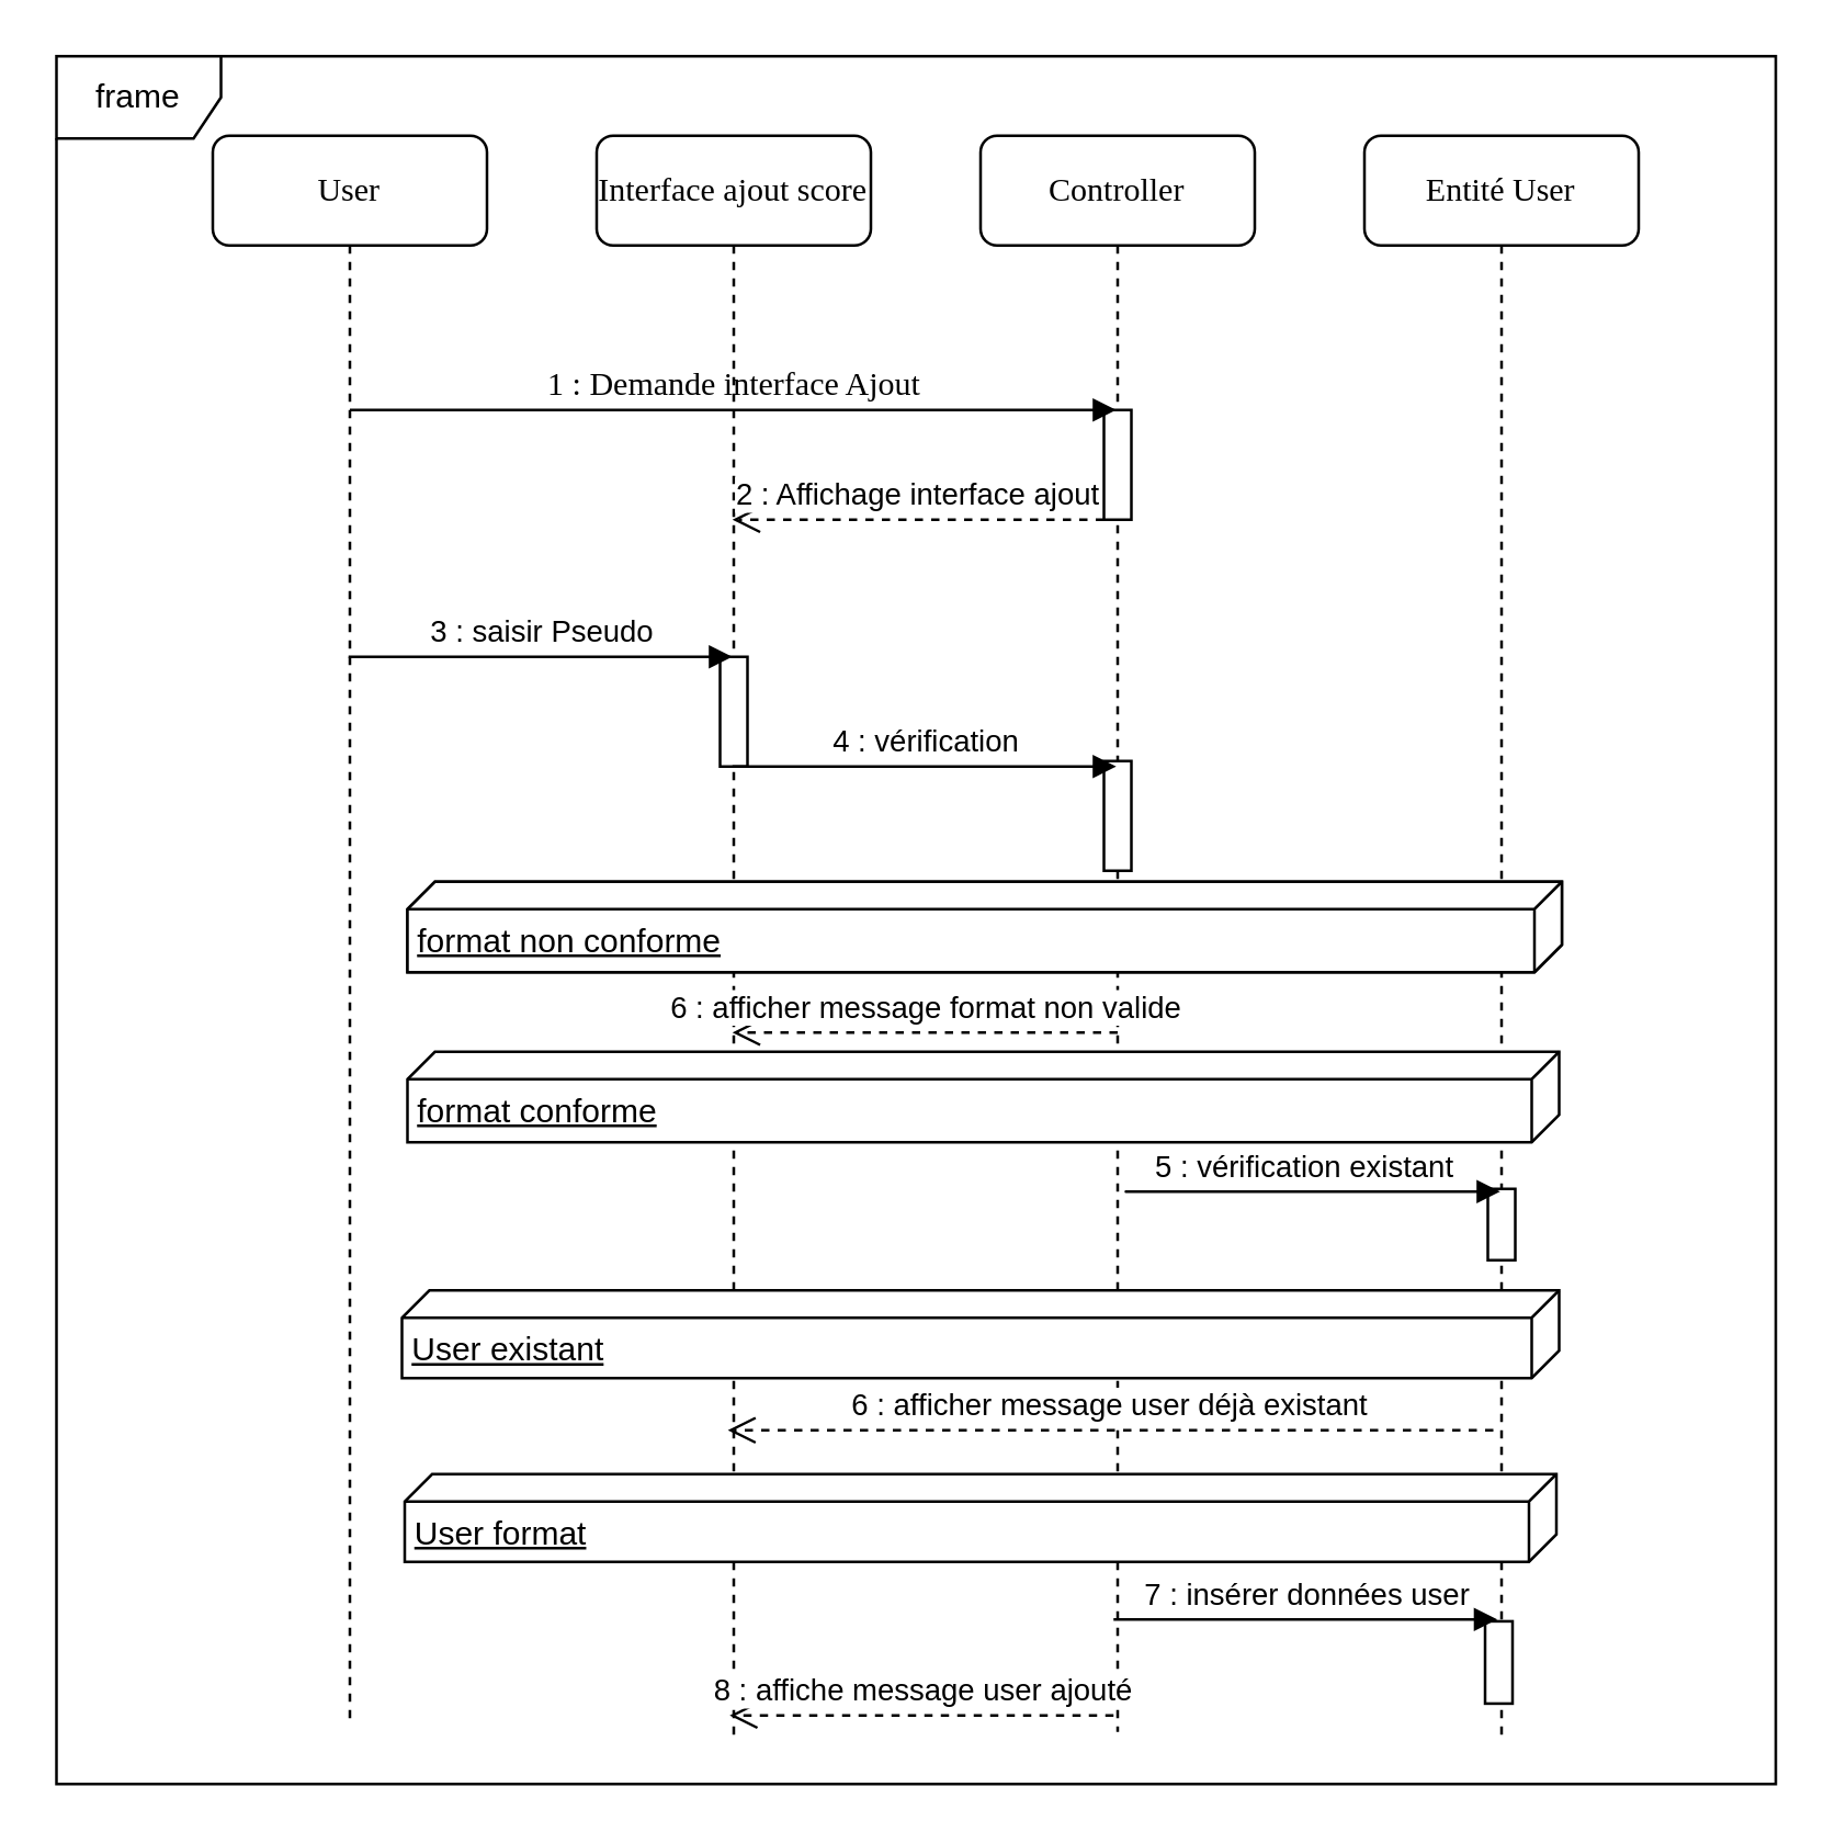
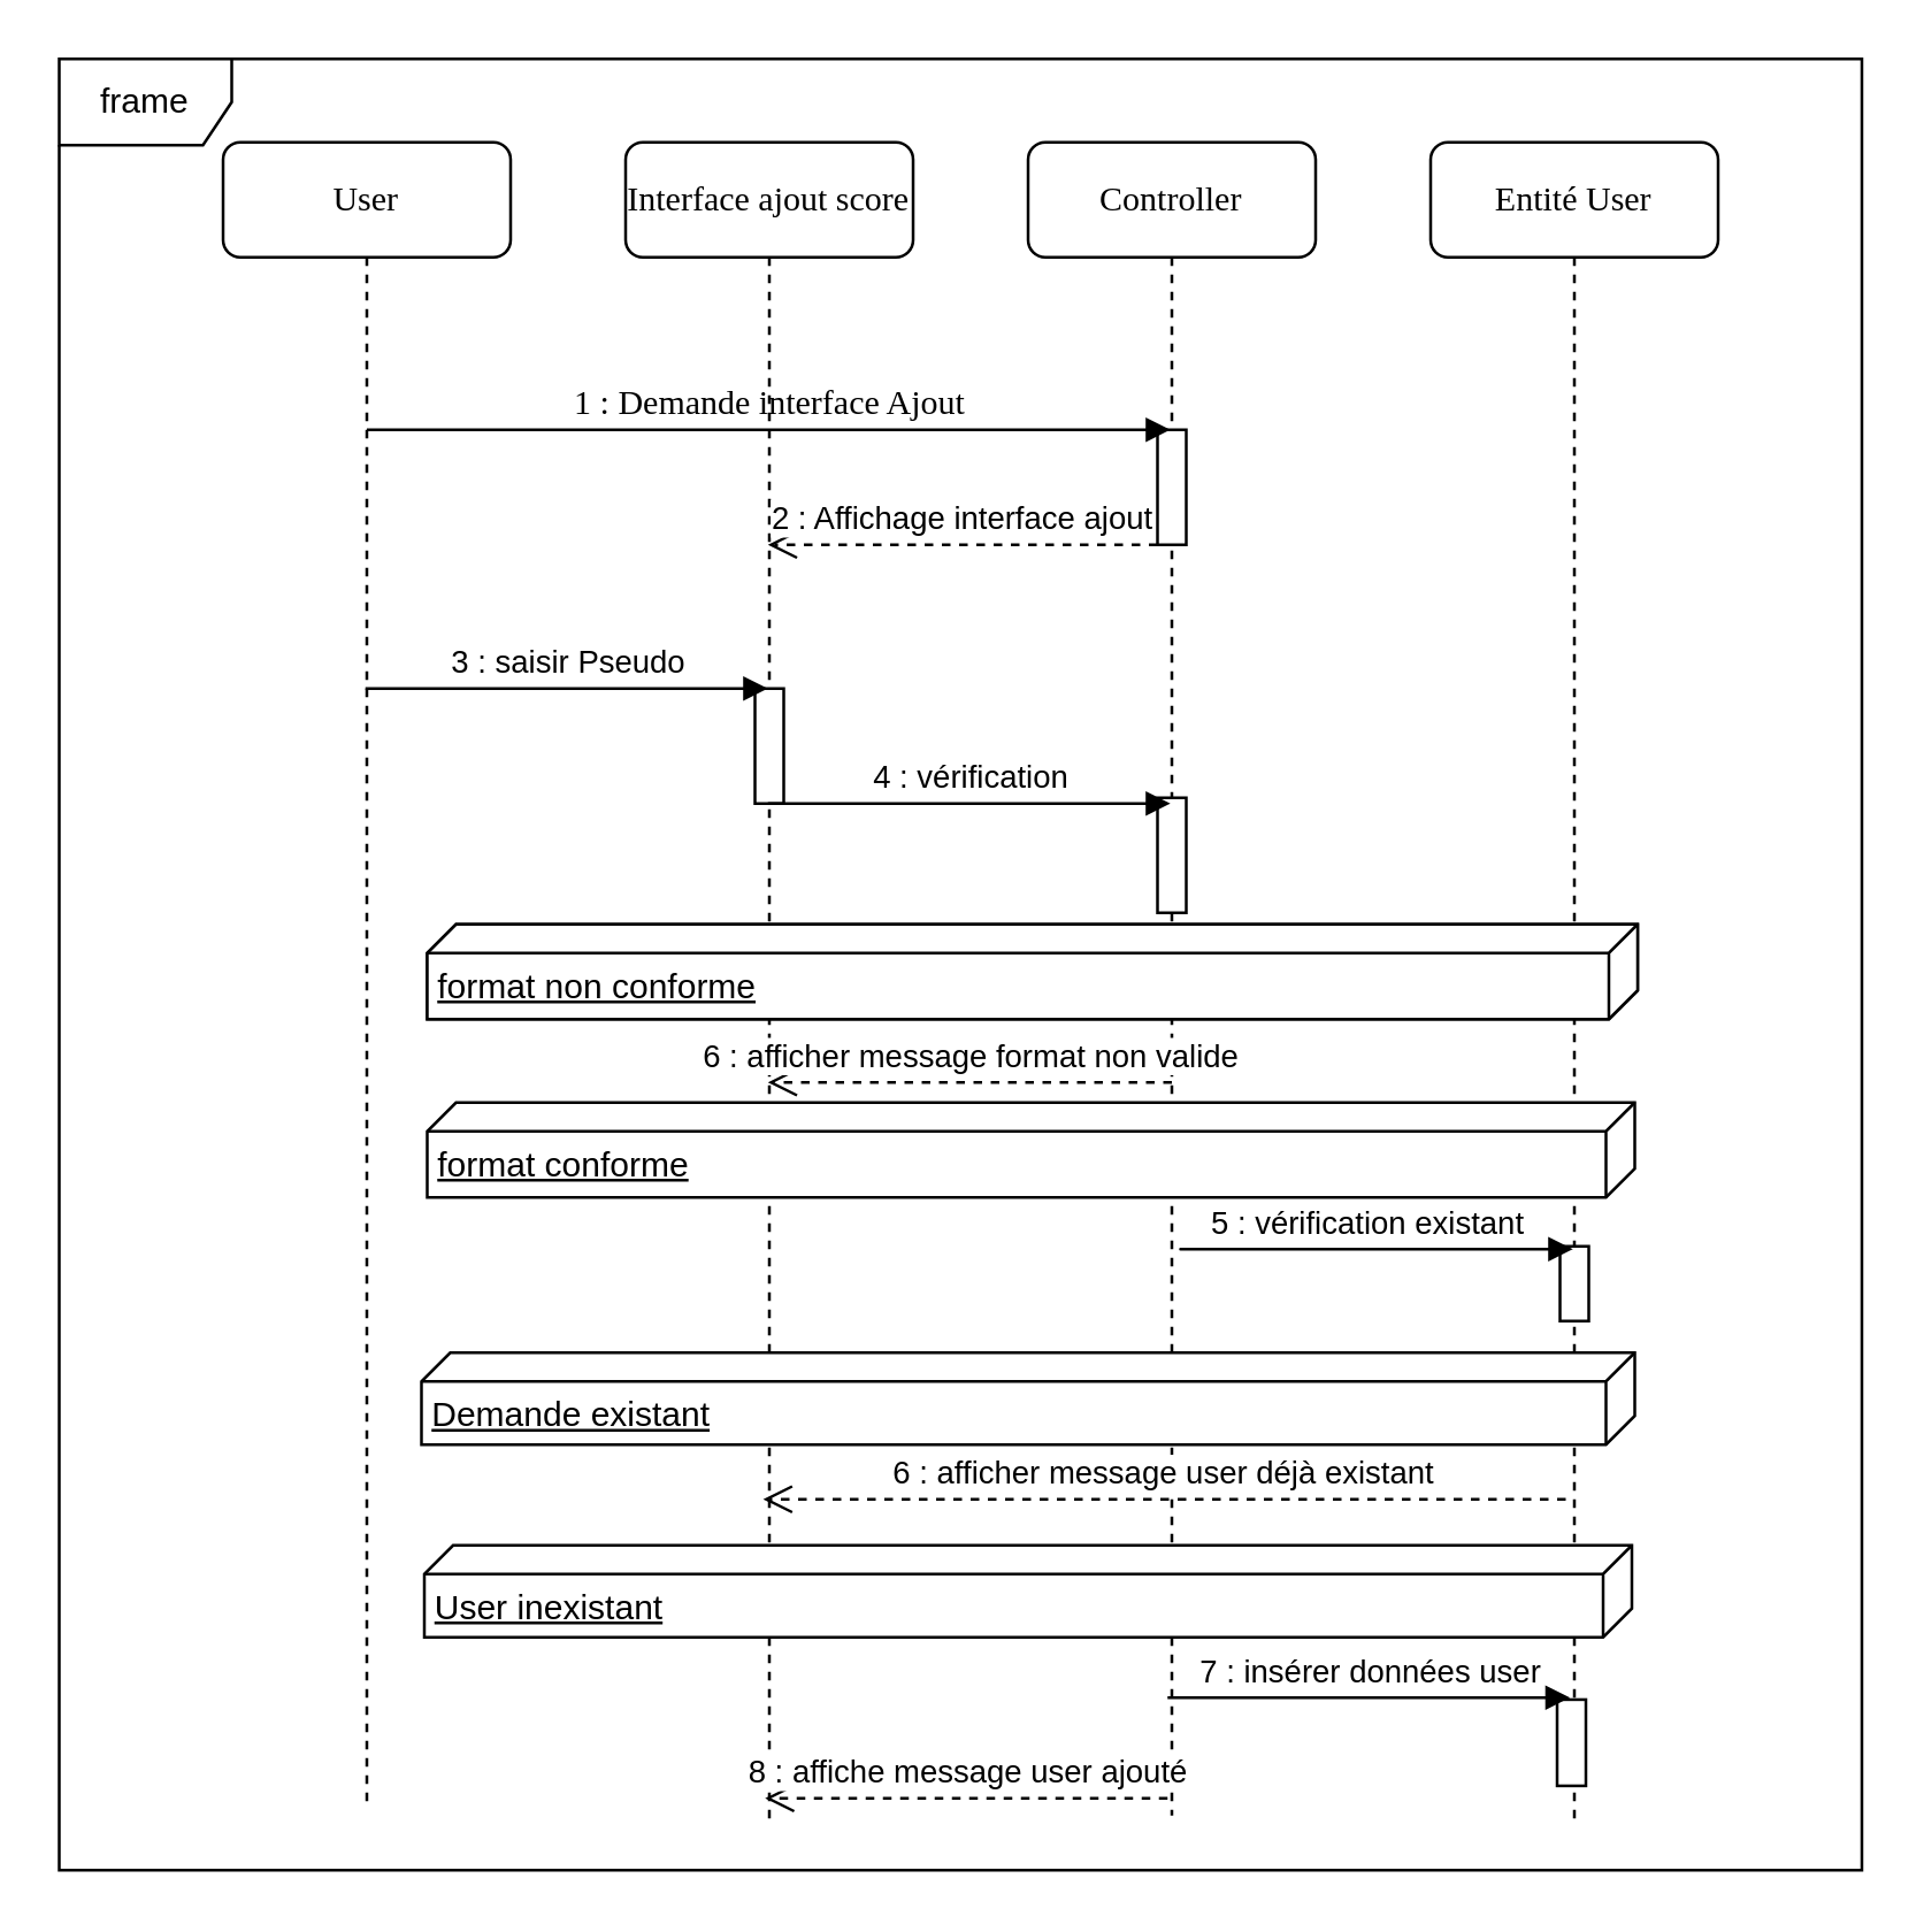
- <mxCell id="18" value="User existant" style="verticalAlign=top;align=left;spacingTop=8;spacingLeft=2;spacingRight=12;shape=cube;size=10;direction=south;fontStyle=4;html=1;" vertex="1" parent="1"><mxGeometry x="146" y="470" width="422" height="32" as="geometry" /></mxCell>
+ <mxCell id="18" value="Demande existant" style="verticalAlign=top;align=left;spacingTop=8;spacingLeft=2;spacingRight=12;shape=cube;size=10;direction=south;fontStyle=4;html=1;" vertex="1" parent="1"><mxGeometry x="146" y="470" width="422" height="32" as="geometry" /></mxCell>
- <mxCell id="19" value="User format" style="verticalAlign=top;align=left;spacingTop=8;spacingLeft=2;spacingRight=12;shape=cube;size=10;direction=south;fontStyle=4;html=1;" vertex="1" parent="1"><mxGeometry x="147" y="537" width="420" height="32" as="geometry" /></mxCell>
+ <mxCell id="19" value="User inexistant" style="verticalAlign=top;align=left;spacingTop=8;spacingLeft=2;spacingRight=12;shape=cube;size=10;direction=south;fontStyle=4;html=1;" vertex="1" parent="1"><mxGeometry x="147" y="537" width="420" height="32" as="geometry" /></mxCell>
